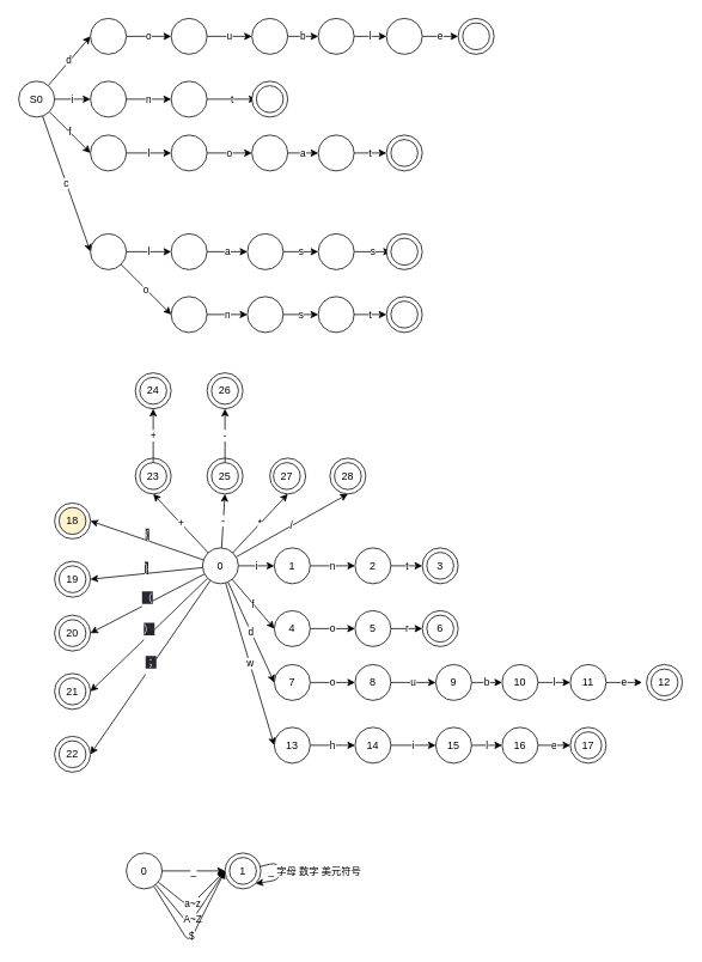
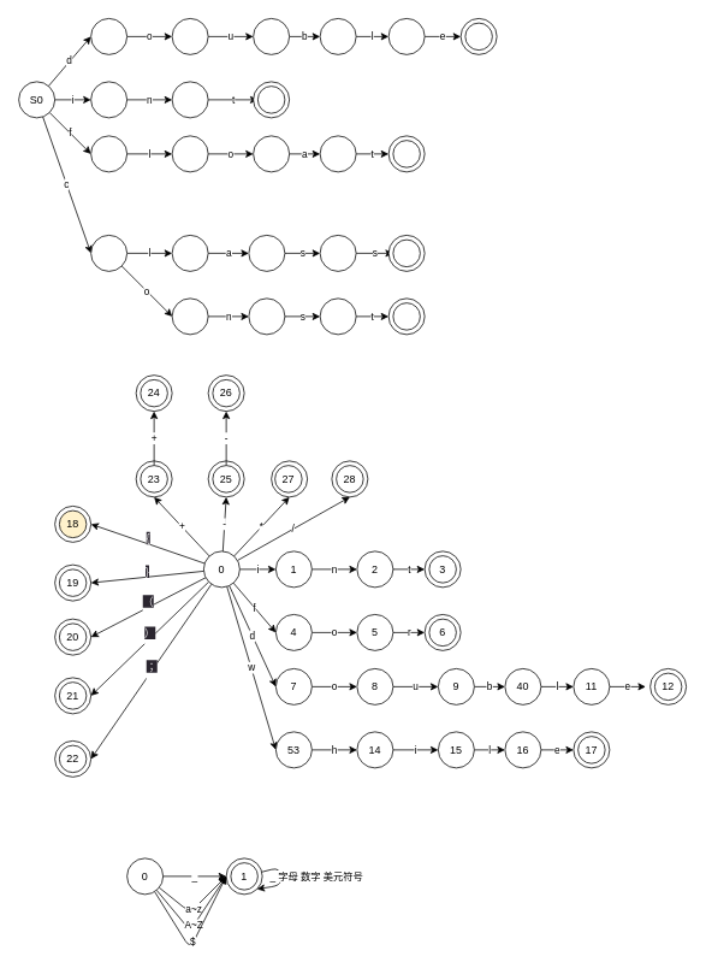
- <mxCell id="85" value="10" style="ellipse;whiteSpace=wrap;html=1;aspect=fixed;" parent="1" vertex="1"><mxGeometry x="559" y="740" width="40" height="40" as="geometry" /></mxCell>
+ <mxCell id="85" value="40" style="ellipse;whiteSpace=wrap;html=1;aspect=fixed;" parent="1" vertex="1"><mxGeometry x="559" y="740" width="40" height="40" as="geometry" /></mxCell>
- <mxCell id="90" value="13" style="ellipse;whiteSpace=wrap;html=1;aspect=fixed;" parent="1" vertex="1"><mxGeometry x="305" y="810" width="40" height="40" as="geometry" /></mxCell>
+ <mxCell id="90" value="53" style="ellipse;whiteSpace=wrap;html=1;aspect=fixed;" parent="1" vertex="1"><mxGeometry x="305" y="810" width="40" height="40" as="geometry" /></mxCell>
